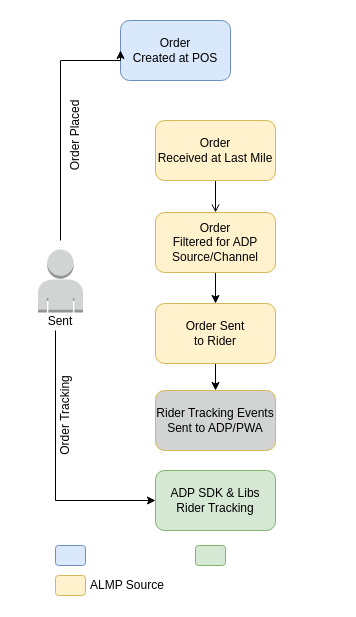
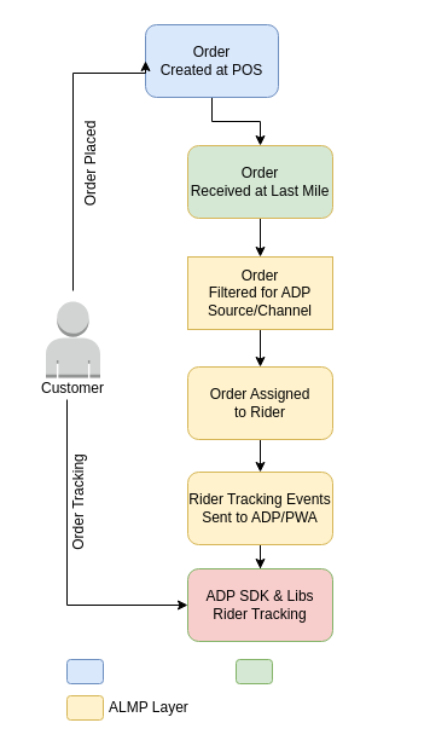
+ <mxCell id="2" value="" style="edgeStyle=orthogonalEdgeStyle;rounded=0;orthogonalLoop=1;jettySize=auto;html=1;" parent="1" source="3" target="9" edge="1"><mxGeometry relative="1" as="geometry" /></mxCell>
- <mxCell id="9" value="Order&lt;div&gt;Received at Last Mile&lt;/div&gt;" style="rounded=1;whiteSpace=wrap;html=1;fillColor=#fff2cc;strokeColor=#d6b656;" parent="1" vertex="1"><mxGeometry x="155" y="120" width="120" height="60" as="geometry" /></mxCell>
+ <mxCell id="9" value="Order&lt;div&gt;Received at Last Mile&lt;/div&gt;" style="rounded=1;whiteSpace=wrap;html=1;fillColor=#d5e8d4;strokeColor=#d6b656;" parent="1" vertex="1"><mxGeometry x="155" y="120" width="120" height="60" as="geometry" /></mxCell>
- <mxCell id="8" value="" style="edgeStyle=orthogonalEdgeStyle;rounded=0;orthogonalLoop=1;jettySize=auto;html=1;endArrow=open;" parent="1" source="9" target="11" edge="1"><mxGeometry relative="1" as="geometry" /></mxCell>
+ <mxCell id="8" value="" style="edgeStyle=orthogonalEdgeStyle;rounded=0;orthogonalLoop=1;jettySize=auto;html=1;" parent="1" source="9" target="11" edge="1"><mxGeometry relative="1" as="geometry" /></mxCell>
- <mxCell id="11" value="Order&lt;div&gt;Filtered for ADP&lt;/div&gt;&lt;div&gt;Source/Channel&lt;/div&gt;" style="rounded=1;whiteSpace=wrap;html=1;fillColor=#fff2cc;strokeColor=#d6b656;" parent="1" vertex="1"><mxGeometry x="155" y="212" width="120" height="60" as="geometry" /></mxCell>
+ <mxCell id="11" value="Order&lt;div&gt;Filtered for ADP&lt;/div&gt;&lt;div&gt;Source/Channel&lt;/div&gt;" style="whiteSpace=wrap;html=1;fillColor=#fff2cc;strokeColor=#d6b656;rounded=0;" parent="1" vertex="1"><mxGeometry x="155" y="212" width="120" height="60" as="geometry" /></mxCell>
- <mxCell id="6" value="Sent" style="text;html=1;align=center;verticalAlign=middle;whiteSpace=wrap;rounded=0;" parent="1" vertex="1"><mxGeometry x="30" y="306" width="60" height="30" as="geometry" /></mxCell>
+ <mxCell id="6" value="Customer" style="text;html=1;align=center;verticalAlign=middle;whiteSpace=wrap;rounded=0;" parent="1" vertex="1"><mxGeometry x="30" y="306" width="60" height="30" as="geometry" /></mxCell>
- <mxCell id="13" value="Order Sent&lt;br&gt;&lt;div&gt;to Rider&lt;/div&gt;" style="rounded=1;whiteSpace=wrap;html=1;fillColor=#fff2cc;strokeColor=#d6b656;" parent="1" vertex="1"><mxGeometry x="155" y="303" width="120" height="60" as="geometry" /></mxCell>
+ <mxCell id="13" value="Order Assigned&lt;br&gt;&lt;div&gt;to Rider&lt;/div&gt;" style="rounded=1;whiteSpace=wrap;html=1;fillColor=#fff2cc;strokeColor=#d6b656;" parent="1" vertex="1"><mxGeometry x="155" y="303" width="120" height="60" as="geometry" /></mxCell>
- <mxCell id="15" value="Rider Tracking Events Sent to ADP/PWA" style="rounded=1;whiteSpace=wrap;html=1;fillColor=#d2d3d3;strokeColor=#d6b656;" parent="1" vertex="1"><mxGeometry x="155" y="390" width="120" height="60" as="geometry" /></mxCell>
+ <mxCell id="15" value="Rider Tracking Events Sent to ADP/PWA" style="rounded=1;whiteSpace=wrap;html=1;fillColor=#fff2cc;strokeColor=#d6b656;" parent="1" vertex="1"><mxGeometry x="155" y="390" width="120" height="60" as="geometry" /></mxCell>
+ <mxCell id="14" value="" style="edgeStyle=orthogonalEdgeStyle;rounded=0;orthogonalLoop=1;jettySize=auto;html=1;" edge="1" parent="1" source="15" target="23"><mxGeometry relative="1" as="geometry" /></mxCell>
- <mxCell id="23" value="ADP SDK &amp;amp; Libs&lt;div&gt;&lt;span style=&quot;background-color: transparent; color: light-dark(rgb(0, 0, 0), rgb(255, 255, 255));&quot;&gt;Rider Tracking&lt;/span&gt;&lt;/div&gt;" style="rounded=1;whiteSpace=wrap;html=1;fillColor=#d5e8d4;strokeColor=#82b366;" vertex="1" parent="1"><mxGeometry x="155" y="470" width="120" height="60" as="geometry" /></mxCell>
+ <mxCell id="23" value="ADP SDK &amp;amp; Libs&lt;div&gt;&lt;span style=&quot;background-color: transparent; color: light-dark(rgb(0, 0, 0), rgb(255, 255, 255));&quot;&gt;Rider Tracking&lt;/span&gt;&lt;/div&gt;" style="rounded=1;whiteSpace=wrap;html=1;fillColor=#f8cecc;strokeColor=#82b366;" vertex="1" parent="1"><mxGeometry x="155" y="470" width="120" height="60" as="geometry" /></mxCell>
- <mxCell id="21" value="ALMP Source" style="text;html=1;align=left;verticalAlign=middle;whiteSpace=wrap;rounded=0;" parent="18" vertex="1"><mxGeometry x="33" y="30" width="100" height="20" as="geometry" /></mxCell>
+ <mxCell id="21" value="ALMP Layer" style="text;html=1;align=left;verticalAlign=middle;whiteSpace=wrap;rounded=0;" parent="18" vertex="1"><mxGeometry x="33" y="30" width="100" height="20" as="geometry" /></mxCell>
